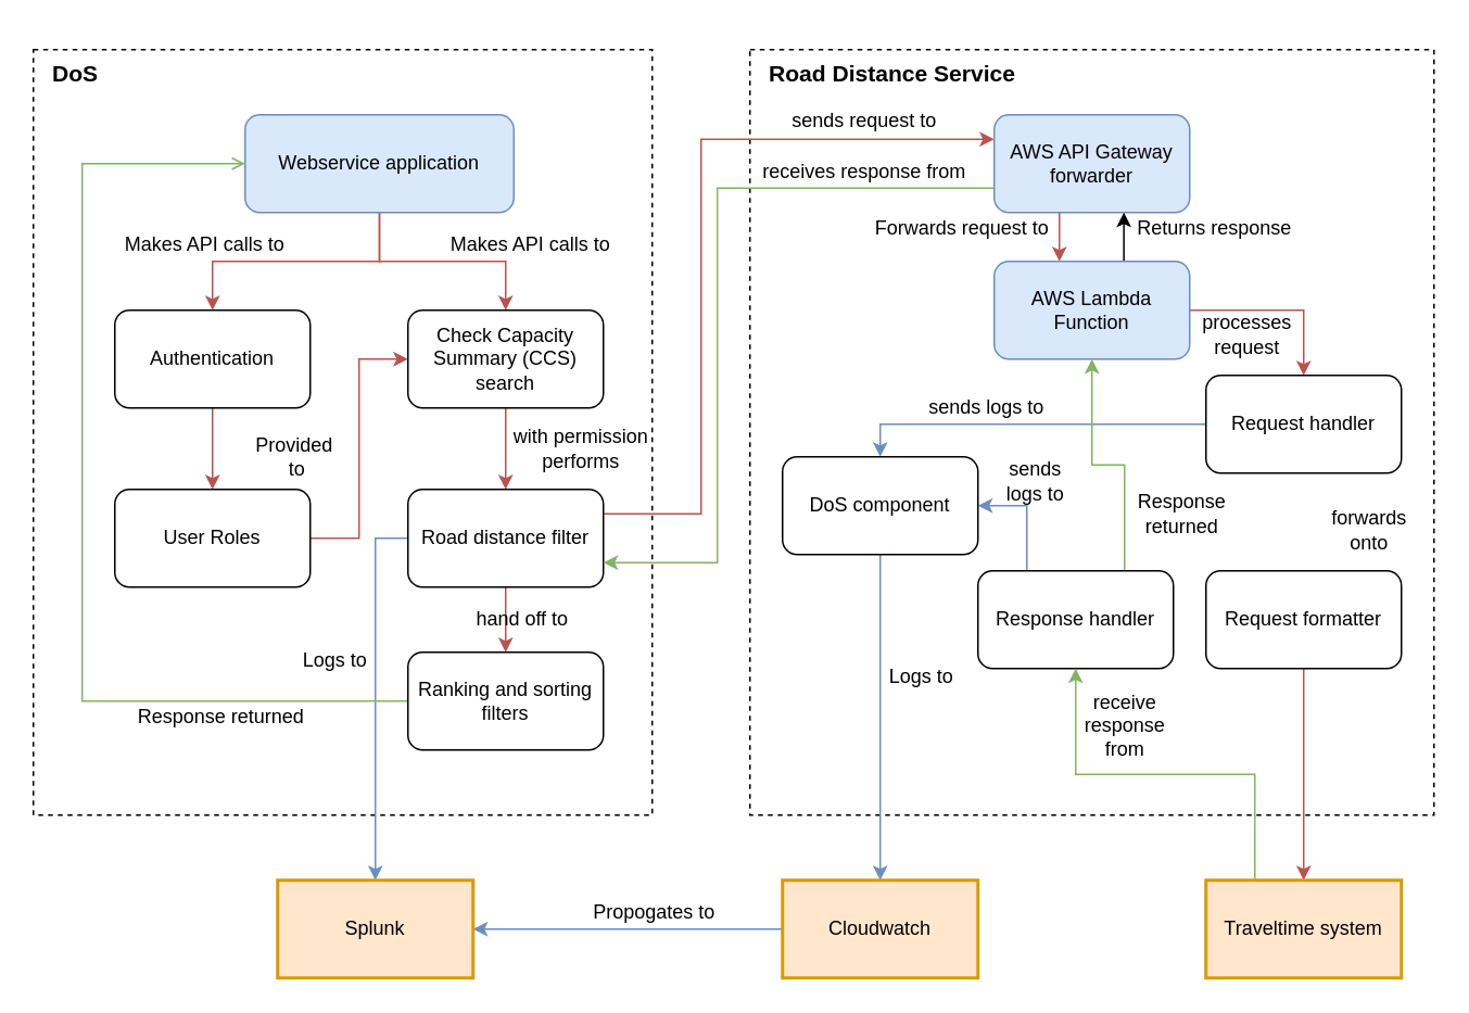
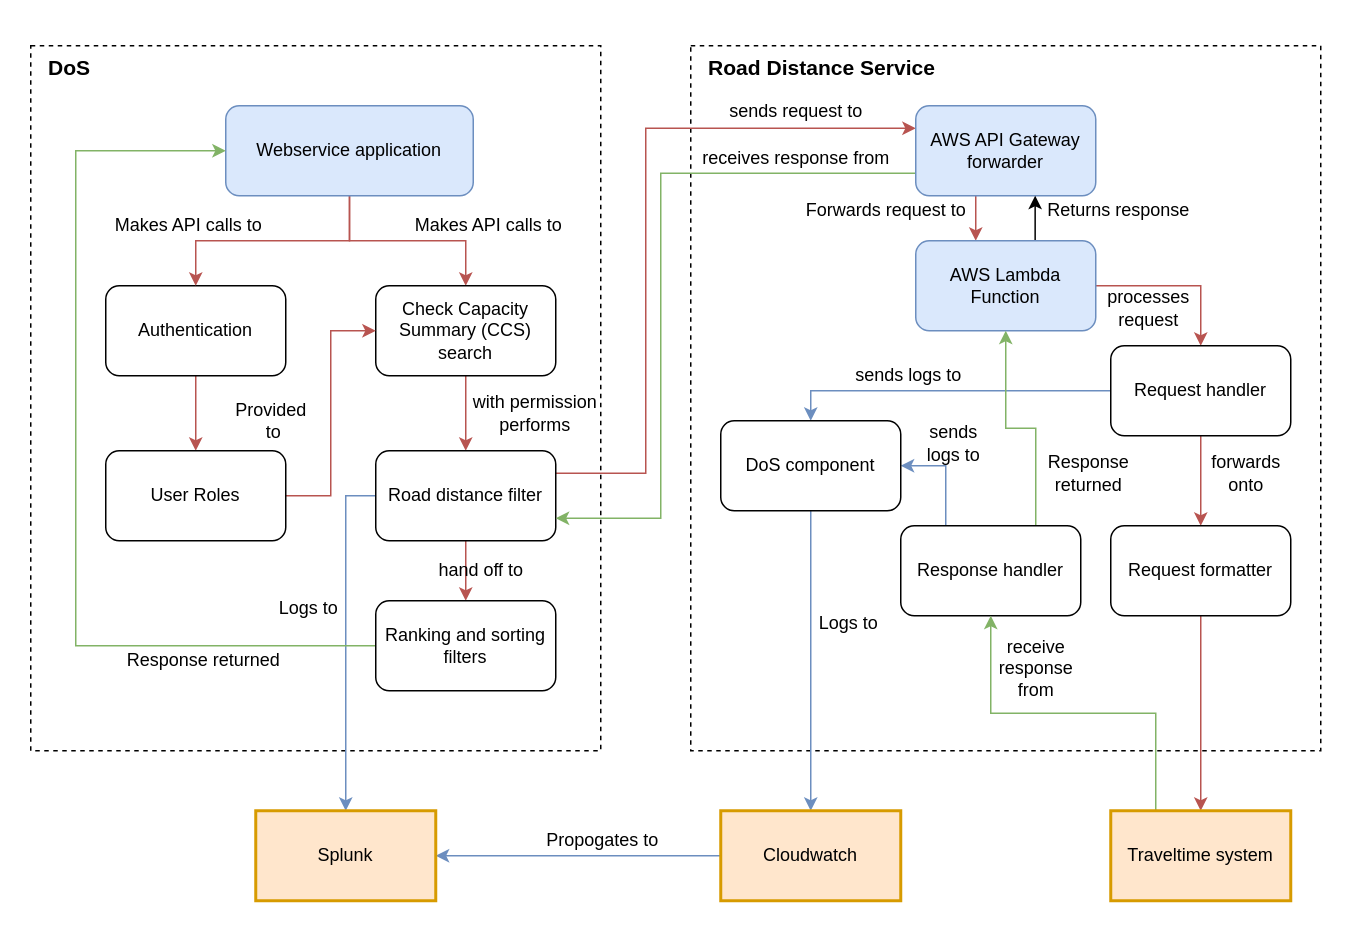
- <mxCell id="51" style="edgeStyle=orthogonalEdgeStyle;rounded=0;orthogonalLoop=1;jettySize=auto;html=1;entryX=0;entryY=0.5;entryDx=0;entryDy=0;endArrow=open;endFill=1;fillColor=#d5e8d4;strokeColor=#82b366;exitX=0;exitY=0.5;exitDx=0;exitDy=0;" edge="1" parent="1" source="52" target="8"><mxGeometry relative="1" as="geometry"><Array as="points"><mxPoint x="50" y="430" /><mxPoint x="50" y="100" /></Array></mxGeometry></mxCell>
+ <mxCell id="51" style="edgeStyle=orthogonalEdgeStyle;rounded=0;orthogonalLoop=1;jettySize=auto;html=1;entryX=0;entryY=0.5;entryDx=0;entryDy=0;endArrow=classic;endFill=1;fillColor=#d5e8d4;strokeColor=#82b366;exitX=0;exitY=0.5;exitDx=0;exitDy=0;" edge="1" parent="1" source="52" target="8"><mxGeometry relative="1" as="geometry"><Array as="points"><mxPoint x="50" y="430" /><mxPoint x="50" y="100" /></Array></mxGeometry></mxCell>
+ <mxCell id="24" style="edgeStyle=orthogonalEdgeStyle;rounded=0;orthogonalLoop=1;jettySize=auto;html=1;entryX=0.5;entryY=0;entryDx=0;entryDy=0;fillColor=#f8cecc;strokeColor=#b85450;" parent="1" source="26" target="48" edge="1"><mxGeometry relative="1" as="geometry" /></mxCell>
- <mxCell id="49" value="forwards&lt;br&gt;onto" style="text;html=1;align=center;verticalAlign=middle;resizable=0;points=[];autosize=1;shadow=0;" parent="1" vertex="1"><mxGeometry x="810" y="310" width="60" height="30" as="geometry" /></mxCell>
+ <mxCell id="49" value="forwards&lt;br&gt;onto" style="text;html=1;align=center;verticalAlign=middle;resizable=0;points=[];autosize=1;shadow=0;" parent="1" vertex="1"><mxGeometry x="800" y="300" width="60" height="30" as="geometry" /></mxCell>
